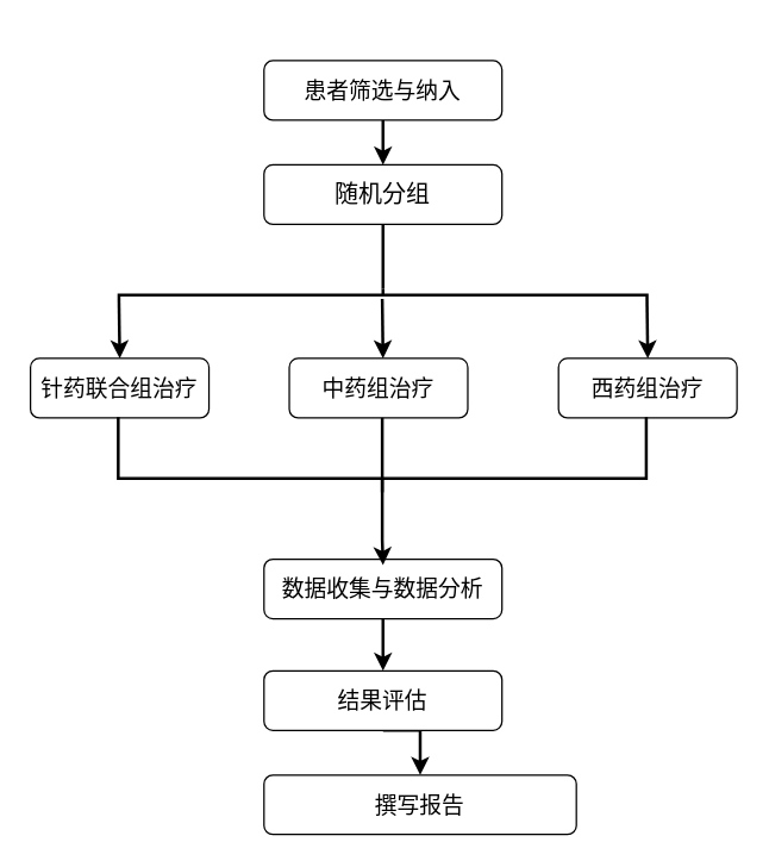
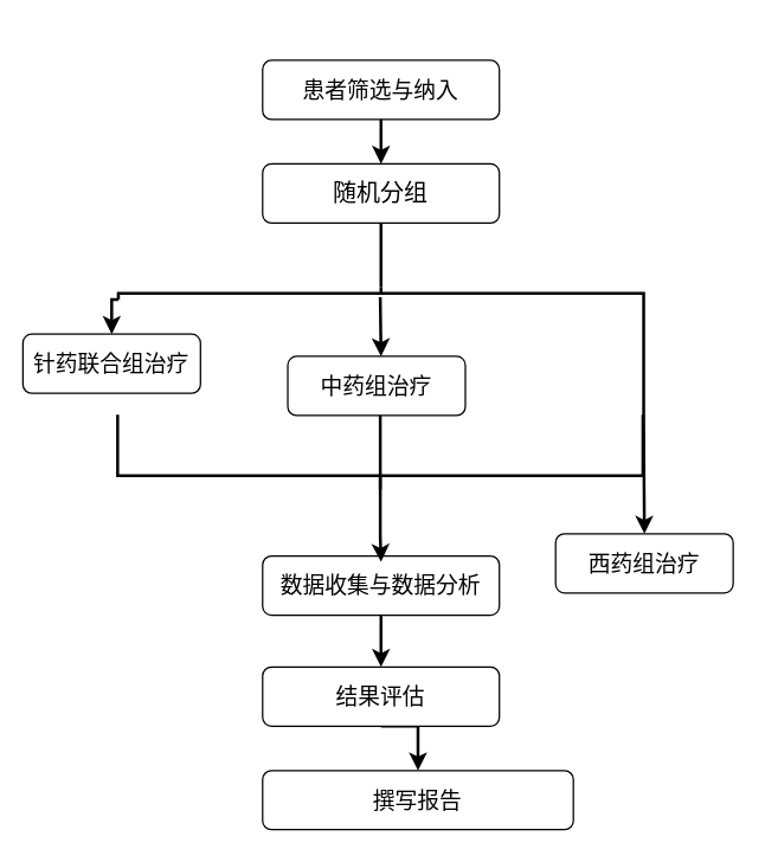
- <mxCell id="5" value="&lt;font style=&quot;font-size: 15px;&quot;&gt;针药联合组治疗&lt;/font&gt;" style="rounded=1;whiteSpace=wrap;html=1;fontSize=12;glass=0;strokeWidth=1;shadow=0;" vertex="1" parent="1"><mxGeometry x="20" y="240" width="120" height="40" as="geometry" /></mxCell>
+ <mxCell id="5" value="&lt;font style=&quot;font-size: 15px;&quot;&gt;针药联合组治疗&lt;/font&gt;" style="rounded=1;whiteSpace=wrap;html=1;fontSize=12;glass=0;strokeWidth=1;shadow=0;" vertex="1" parent="1"><mxGeometry x="15" y="225" width="120" height="40" as="geometry" /></mxCell>
- <mxCell id="7" value="&lt;font style=&quot;font-size: 15px;&quot;&gt;西药组治疗&lt;/font&gt;" style="rounded=1;whiteSpace=wrap;html=1;fontSize=12;glass=0;strokeWidth=1;shadow=0;" vertex="1" parent="1"><mxGeometry x="375" y="240" width="120" height="40" as="geometry" /></mxCell>
+ <mxCell id="7" value="&lt;font style=&quot;font-size: 15px;&quot;&gt;西药组治疗&lt;/font&gt;" style="rounded=1;whiteSpace=wrap;html=1;fontSize=12;glass=0;strokeWidth=1;shadow=0;" vertex="1" parent="1"><mxGeometry x="375" y="360" width="120" height="40" as="geometry" /></mxCell>
